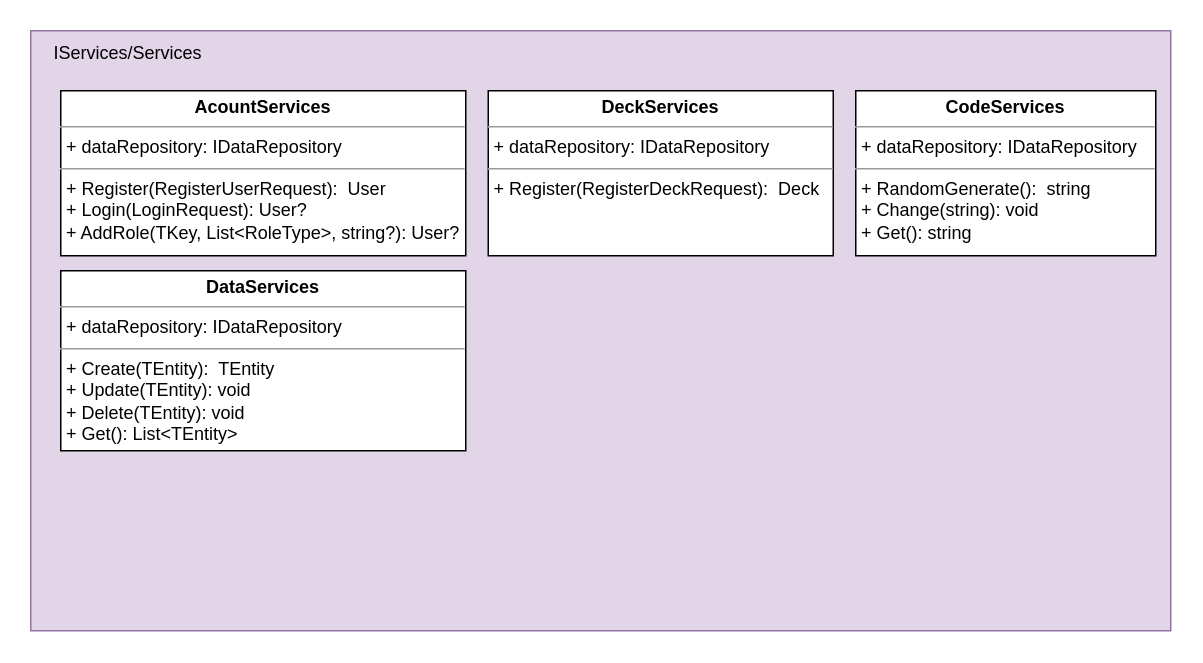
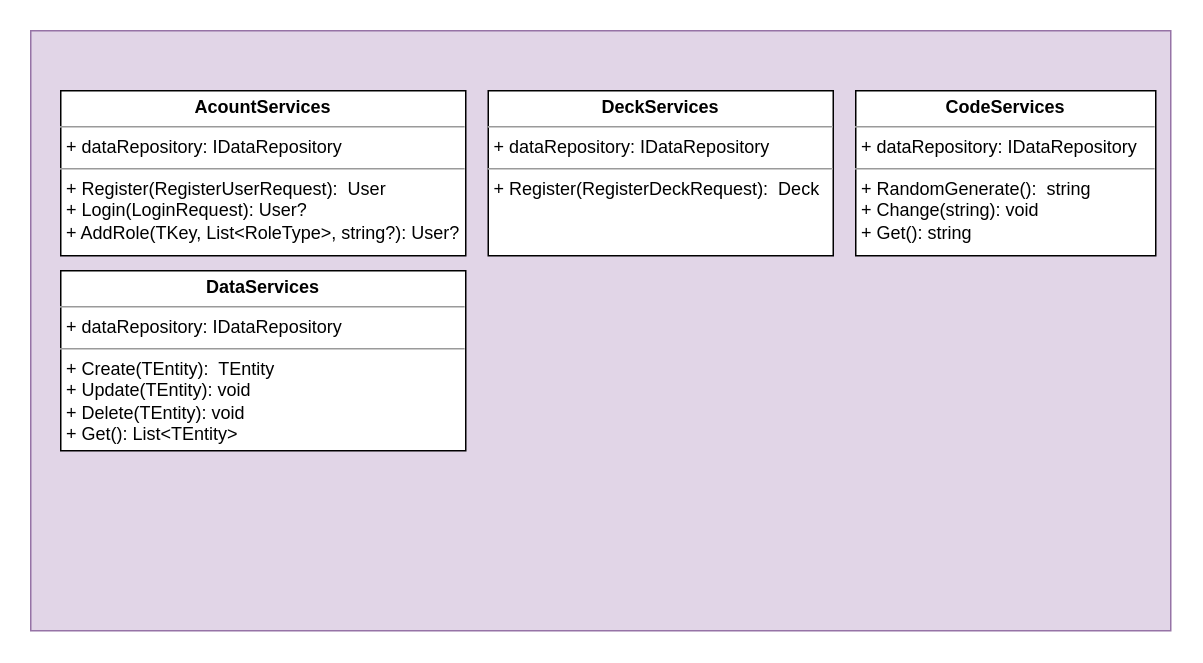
- <mxCell id="3" value="IServices/Services" style="text;html=1;strokeColor=none;fillColor=none;align=center;verticalAlign=middle;whiteSpace=wrap;rounded=0;" vertex="1" parent="1"><mxGeometry x="20" y="20" width="130" height="30" as="geometry" /></mxCell>
